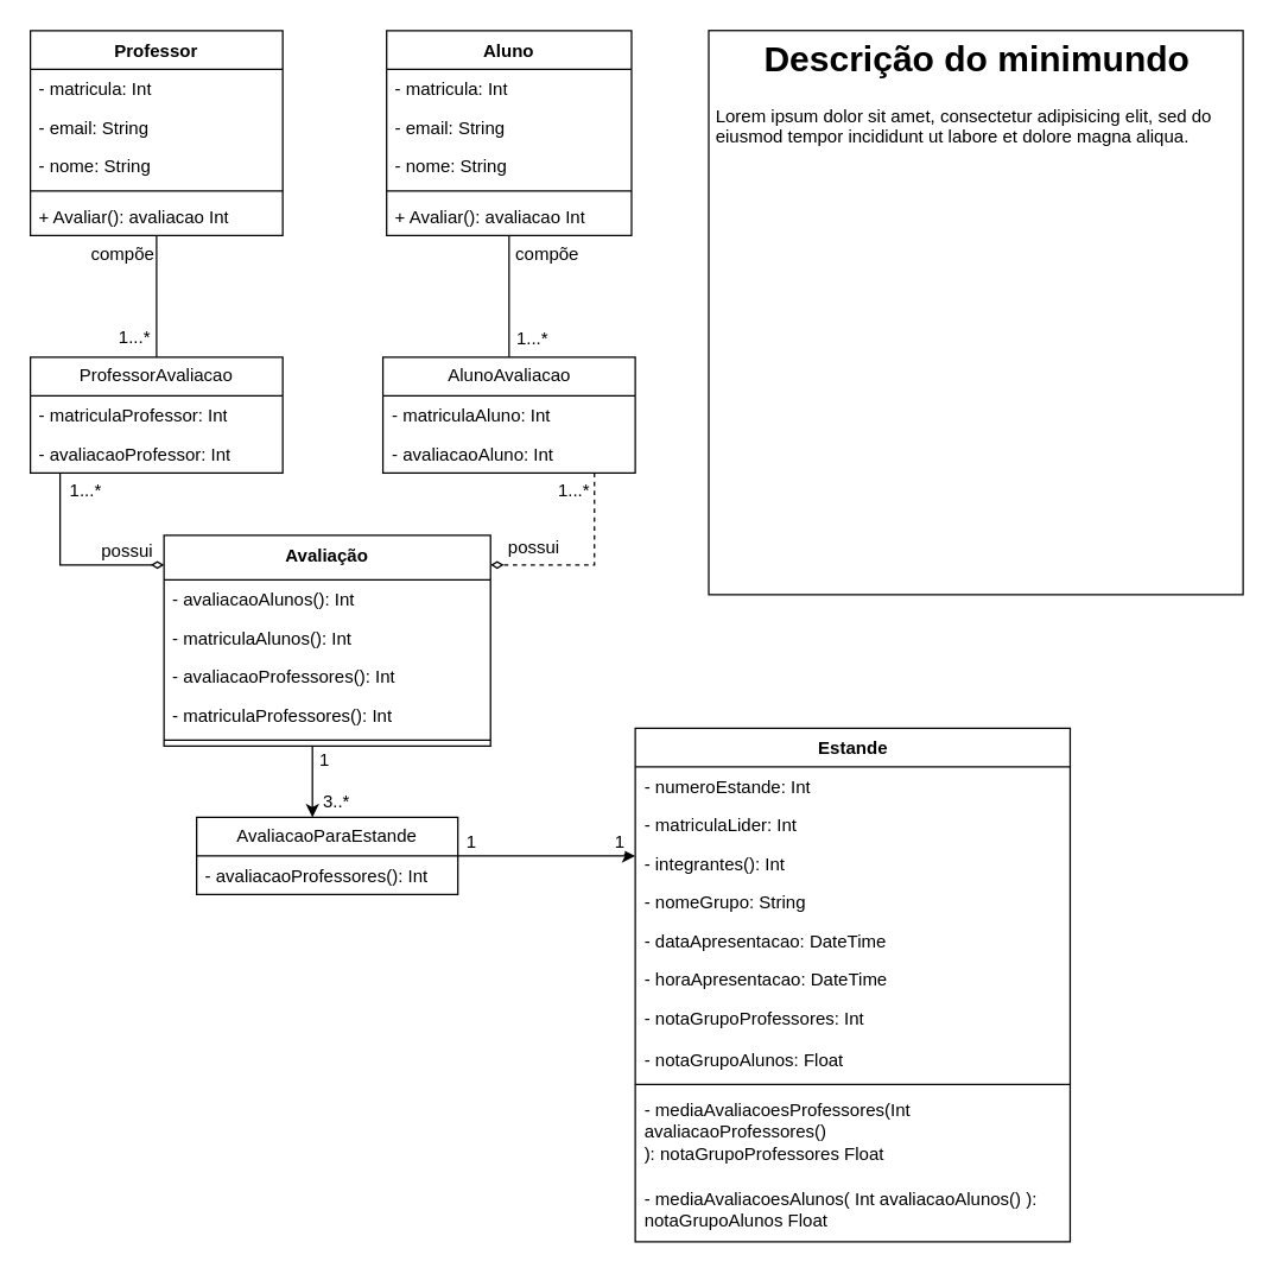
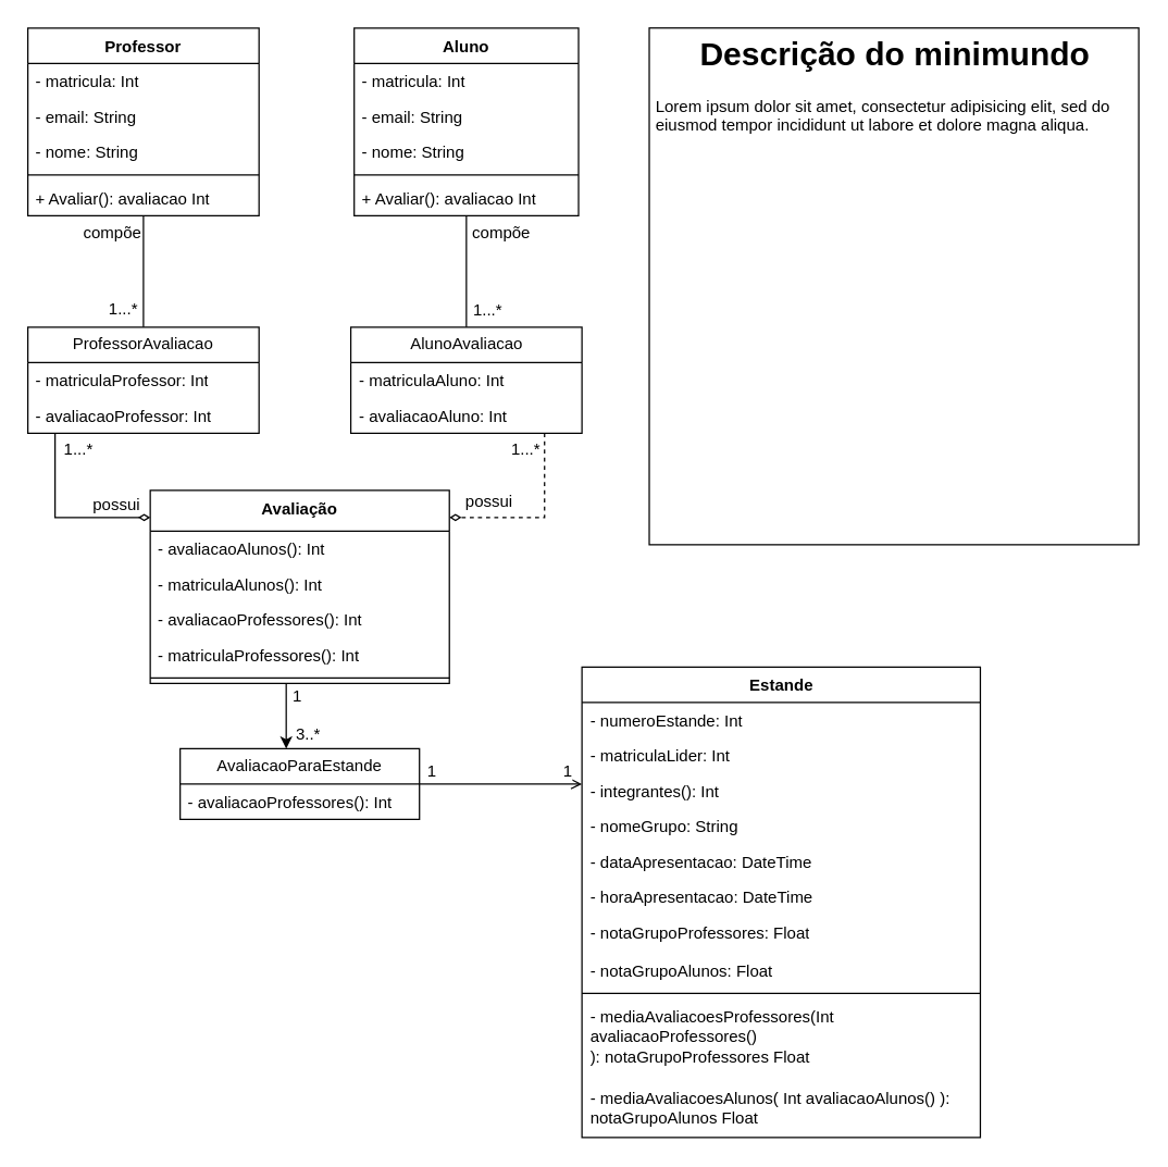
- <mxCell id="41" style="edgeStyle=orthogonalEdgeStyle;rounded=0;orthogonalLoop=1;jettySize=auto;html=1;" parent="1" source="44" target="20" edge="1"><mxGeometry relative="1" as="geometry"><Array as="points"><mxPoint x="380" y="576" /><mxPoint x="380" y="576" /></Array></mxGeometry></mxCell>
+ <mxCell id="41" style="edgeStyle=orthogonalEdgeStyle;rounded=0;orthogonalLoop=1;jettySize=auto;html=1;endArrow=open;" parent="1" source="44" target="20" edge="1"><mxGeometry relative="1" as="geometry"><Array as="points"><mxPoint x="380" y="576" /><mxPoint x="380" y="576" /></Array></mxGeometry></mxCell>
- <mxCell id="27" value="- notaGrupoProfessores:&amp;nbsp;Int" style="text;strokeColor=none;fillColor=none;align=left;verticalAlign=top;spacingLeft=4;spacingRight=4;overflow=hidden;rotatable=0;points=[[0,0.5],[1,0.5]];portConstraint=eastwest;whiteSpace=wrap;html=1;" parent="20" vertex="1"><mxGeometry y="182" width="293" height="28" as="geometry" /></mxCell>
+ <mxCell id="27" value="- notaGrupoProfessores:&amp;nbsp;Float" style="text;strokeColor=none;fillColor=none;align=left;verticalAlign=top;spacingLeft=4;spacingRight=4;overflow=hidden;rotatable=0;points=[[0,0.5],[1,0.5]];portConstraint=eastwest;whiteSpace=wrap;html=1;" parent="20" vertex="1"><mxGeometry y="182" width="293" height="28" as="geometry" /></mxCell>
